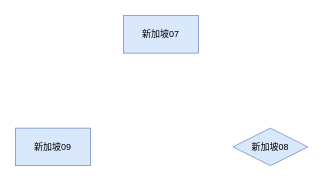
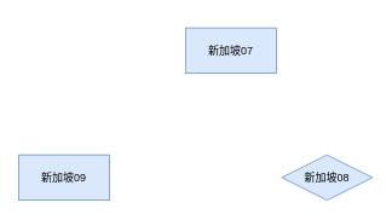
- <mxCell id="4" value="新加坡07" style="rounded=0;whiteSpace=wrap;html=1;imageAspect=1;gradientDirection=east;direction=east;fillColor=#dae8fc;strokeColor=#6c8ebf;" vertex="1" parent="1"><mxGeometry x="164" y="20" width="100" height="50" as="geometry" /></mxCell>
+ <mxCell id="4" value="新加坡07" style="rounded=0;whiteSpace=wrap;html=1;imageAspect=1;gradientDirection=east;direction=east;fillColor=#dae8fc;strokeColor=#6c8ebf;" vertex="1" parent="1"><mxGeometry x="204" y="30" width="100" height="50" as="geometry" /></mxCell>
